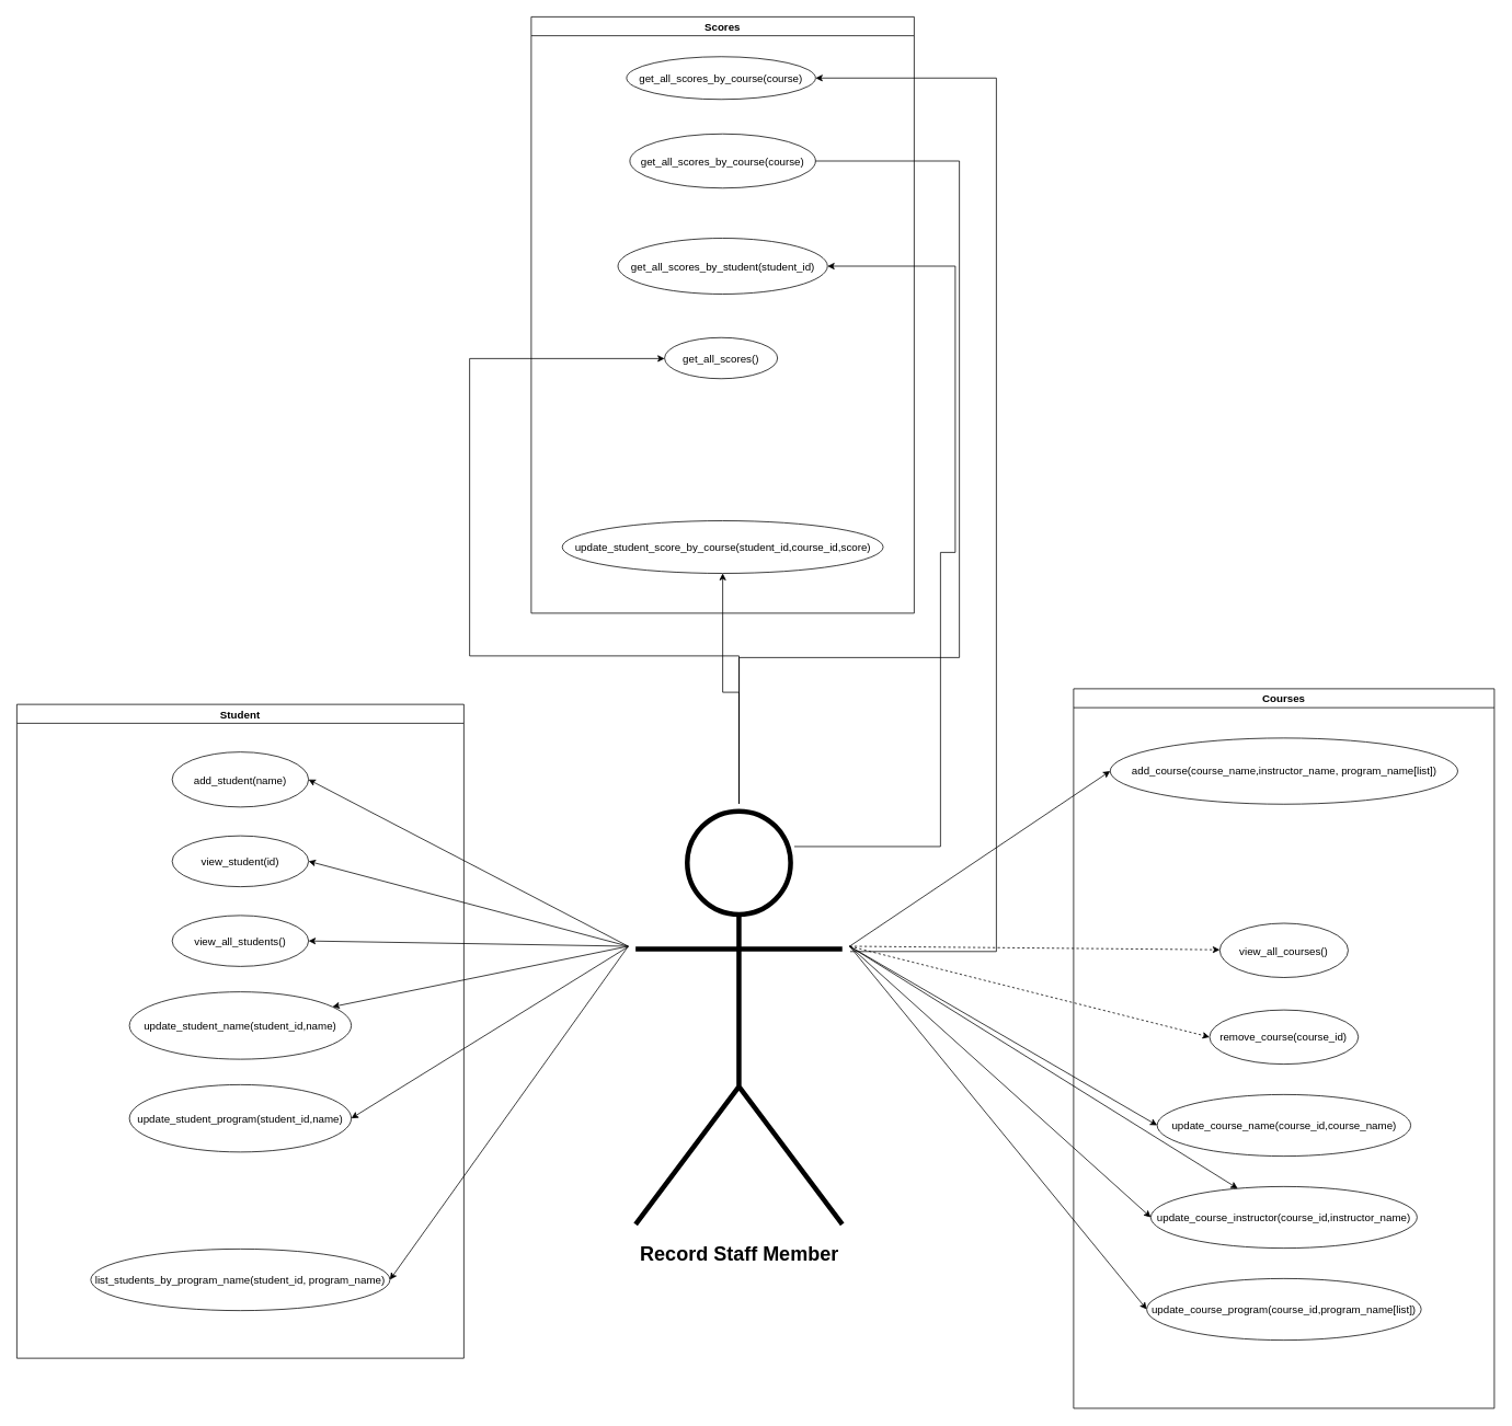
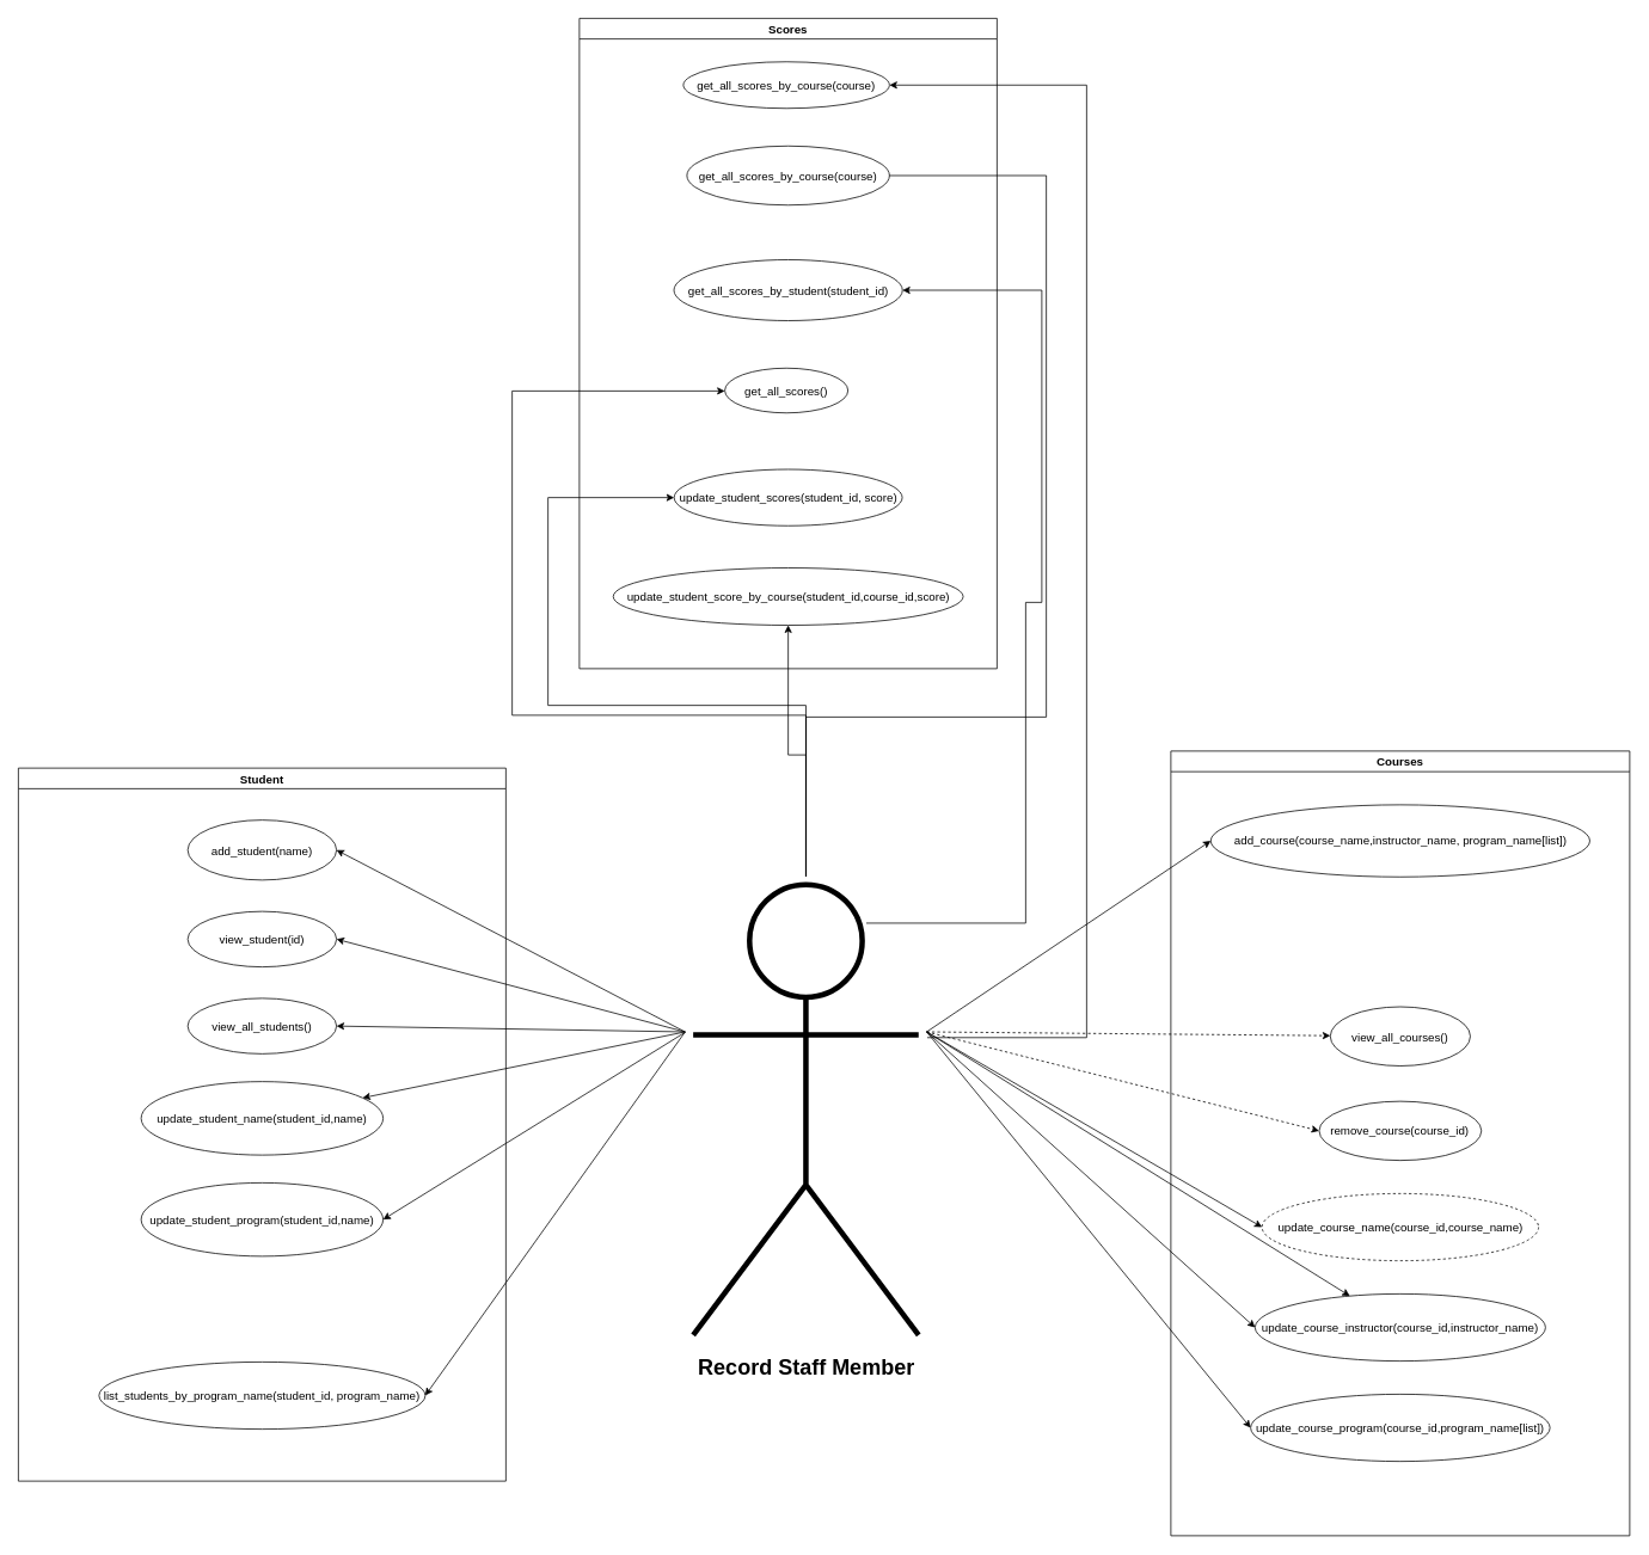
+ <mxCell id="8" value="&lt;span class=&quot;hljs-built_in&quot; style=&quot;font-size: 13px;&quot;&gt;update_student_scores&lt;/span&gt;(student_id, score)" style="ellipse;whiteSpace=wrap;html=1;align=center;fillColor=none;fontSize=13;" parent="2" vertex="1"><mxGeometry x="105.75" y="503.5" width="254.5" height="63" as="geometry" /></mxCell>
+ <mxCell id="39" style="edgeStyle=orthogonalEdgeStyle;rounded=0;orthogonalLoop=1;jettySize=auto;html=1;exitX=0.5;exitY=0;exitDx=0;exitDy=0;exitPerimeter=0;entryX=0;entryY=0.5;entryDx=0;entryDy=0;" edge="1" parent="1" source="41" target="8"><mxGeometry relative="1" as="geometry"><Array as="points"><mxPoint x="899" y="787" /><mxPoint x="611" y="787" /><mxPoint x="611" y="555" /></Array></mxGeometry></mxCell>
- <mxCell id="14" value="&lt;span class=&quot;hljs-built_in&quot; style=&quot;font-size: 13px;&quot;&gt;update_course_name&lt;/span&gt;(course_id,course_name)" style="ellipse;whiteSpace=wrap;html=1;align=center;fillColor=none;fontSize=13;" parent="10" vertex="1"><mxGeometry x="101.72" y="494" width="308.56" height="75" as="geometry" /></mxCell>
+ <mxCell id="14" value="&lt;span class=&quot;hljs-built_in&quot; style=&quot;font-size: 13px;&quot;&gt;update_course_name&lt;/span&gt;(course_id,course_name)" style="ellipse;whiteSpace=wrap;html=1;align=center;fillColor=none;fontSize=13;dashed=1;" parent="10" vertex="1"><mxGeometry x="101.72" y="494" width="308.56" height="75" as="geometry" /></mxCell>
